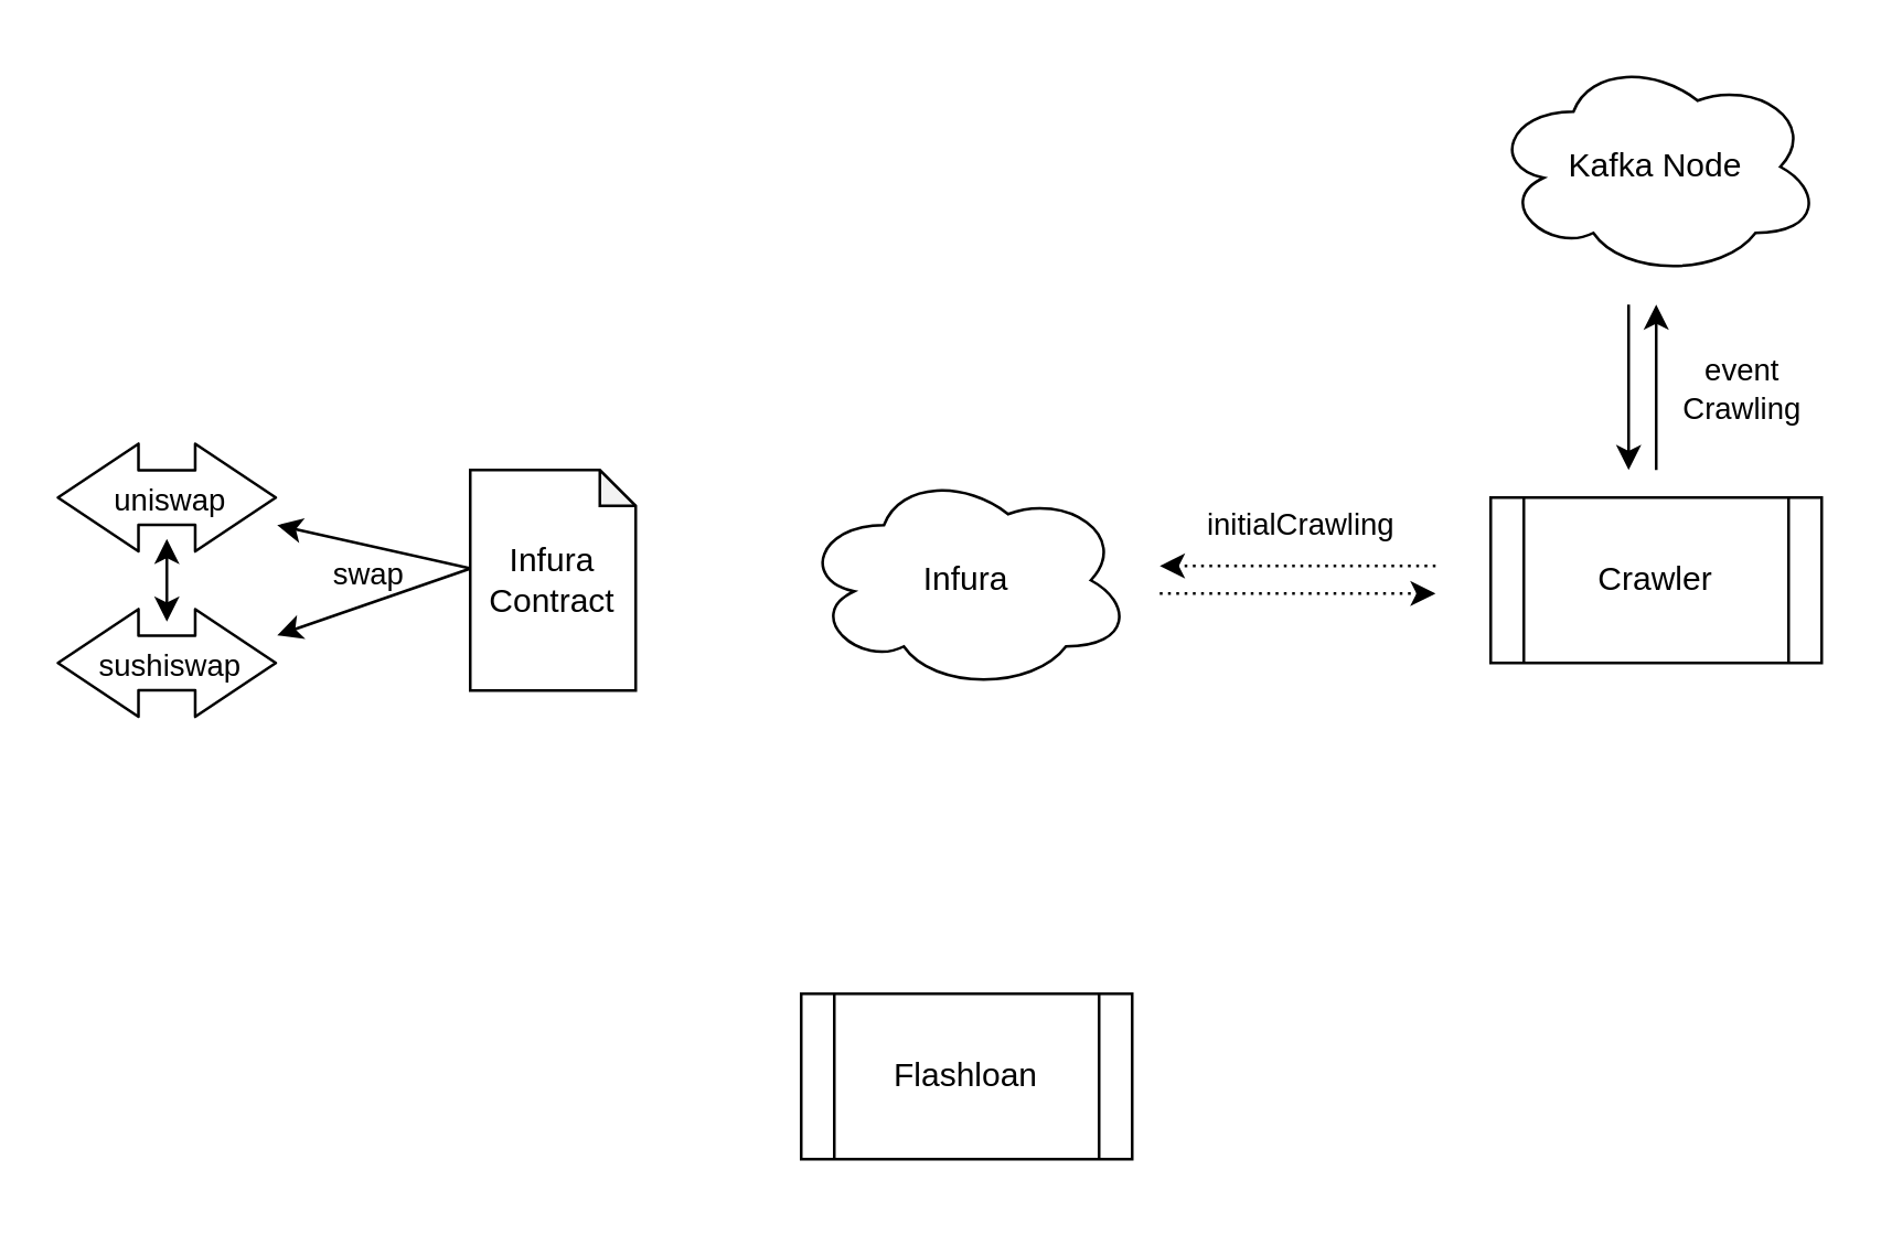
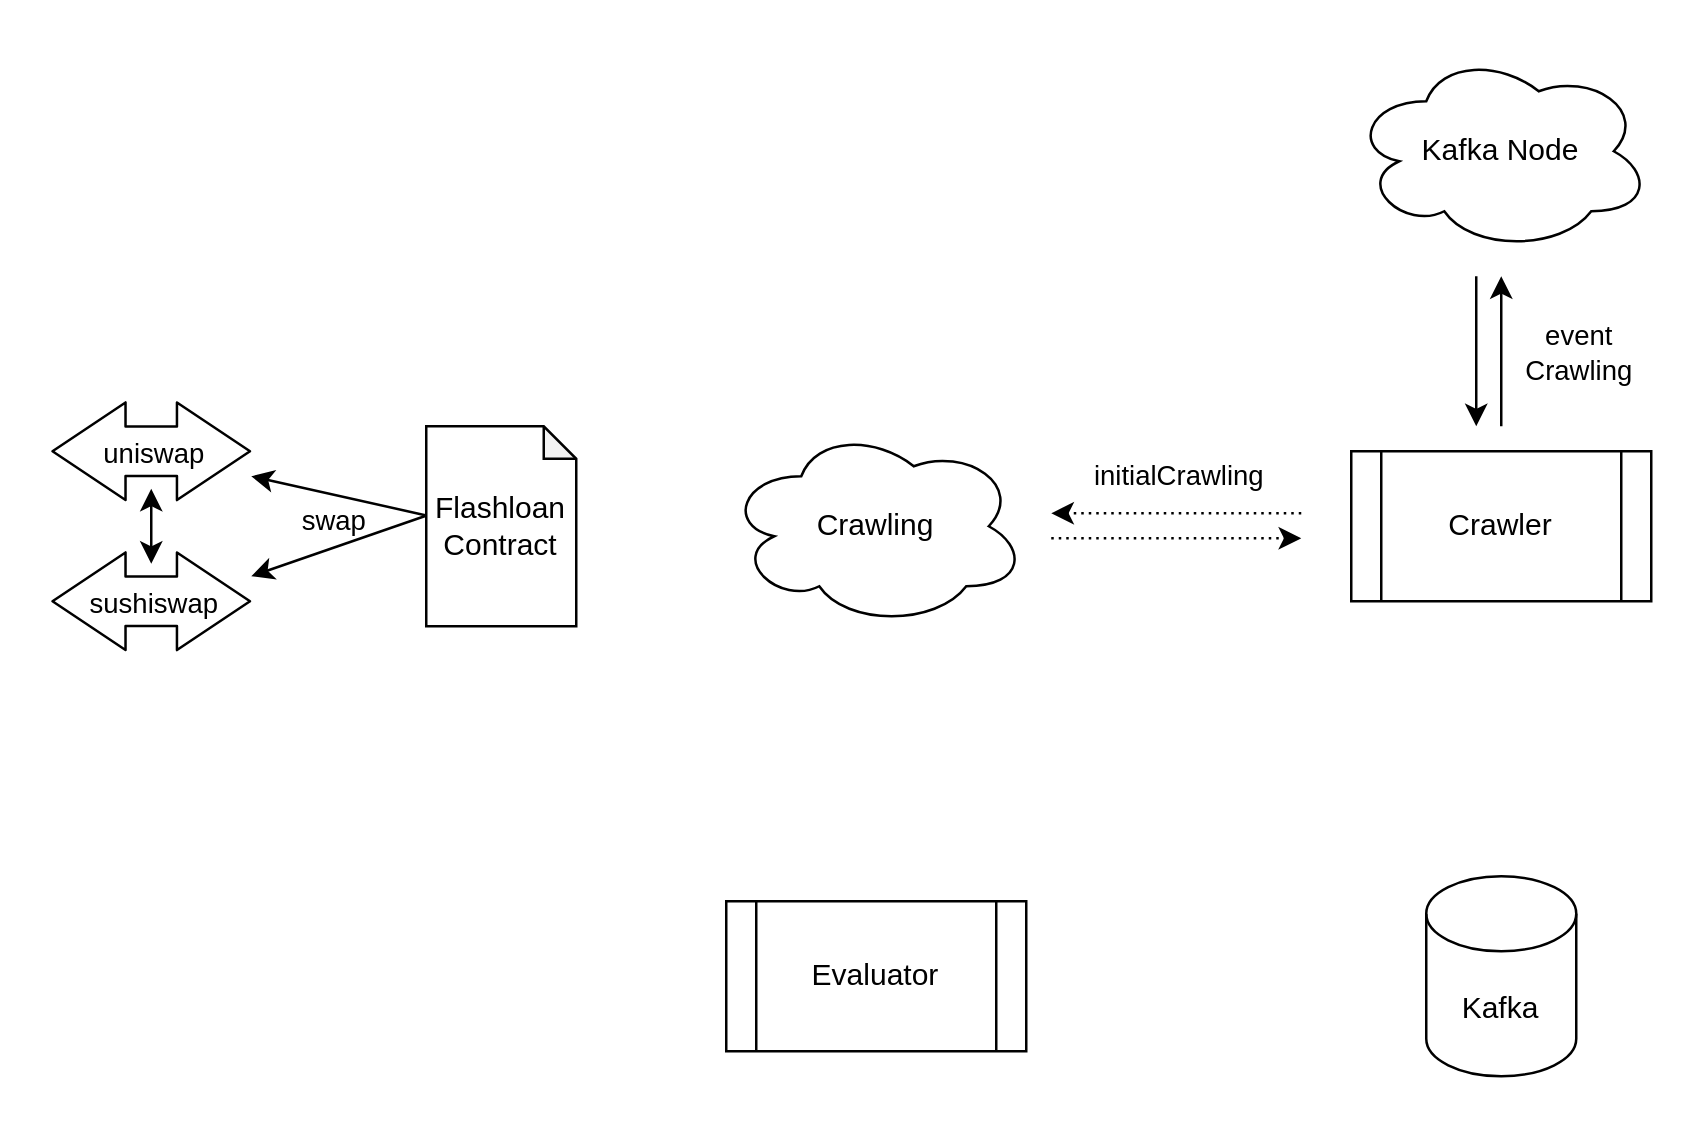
- <mxCell id="6" value="Infura&lt;br&gt;Contract" style="shape=note;whiteSpace=wrap;html=1;backgroundOutline=1;darkOpacity=0.05;size=13;" parent="1" vertex="1"><mxGeometry x="170" y="170" width="60" height="80" as="geometry" /></mxCell>
+ <mxCell id="6" value="Flashloan&lt;br&gt;Contract" style="shape=note;whiteSpace=wrap;html=1;backgroundOutline=1;darkOpacity=0.05;size=13;" parent="1" vertex="1"><mxGeometry x="170" y="170" width="60" height="80" as="geometry" /></mxCell>
- <mxCell id="3" value="Infura" style="ellipse;shape=cloud;whiteSpace=wrap;html=1;" parent="1" vertex="1"><mxGeometry x="290" y="170" width="120" height="80" as="geometry" /></mxCell>
+ <mxCell id="3" value="Crawling" style="ellipse;shape=cloud;whiteSpace=wrap;html=1;" parent="1" vertex="1"><mxGeometry x="290" y="170" width="120" height="80" as="geometry" /></mxCell>
- <mxCell id="5" value="Flashloan" style="shape=process;whiteSpace=wrap;html=1;backgroundOutline=1;" parent="1" vertex="1"><mxGeometry x="290" y="360" width="120" height="60" as="geometry" /></mxCell>
+ <mxCell id="5" value="Evaluator" style="shape=process;whiteSpace=wrap;html=1;backgroundOutline=1;" parent="1" vertex="1"><mxGeometry x="290" y="360" width="120" height="60" as="geometry" /></mxCell>
+ <mxCell id="2" value="Kafka" style="shape=cylinder3;whiteSpace=wrap;html=1;boundedLbl=1;backgroundOutline=1;size=15;" parent="1" vertex="1"><mxGeometry x="570" y="350" width="60" height="80" as="geometry" /></mxCell>
